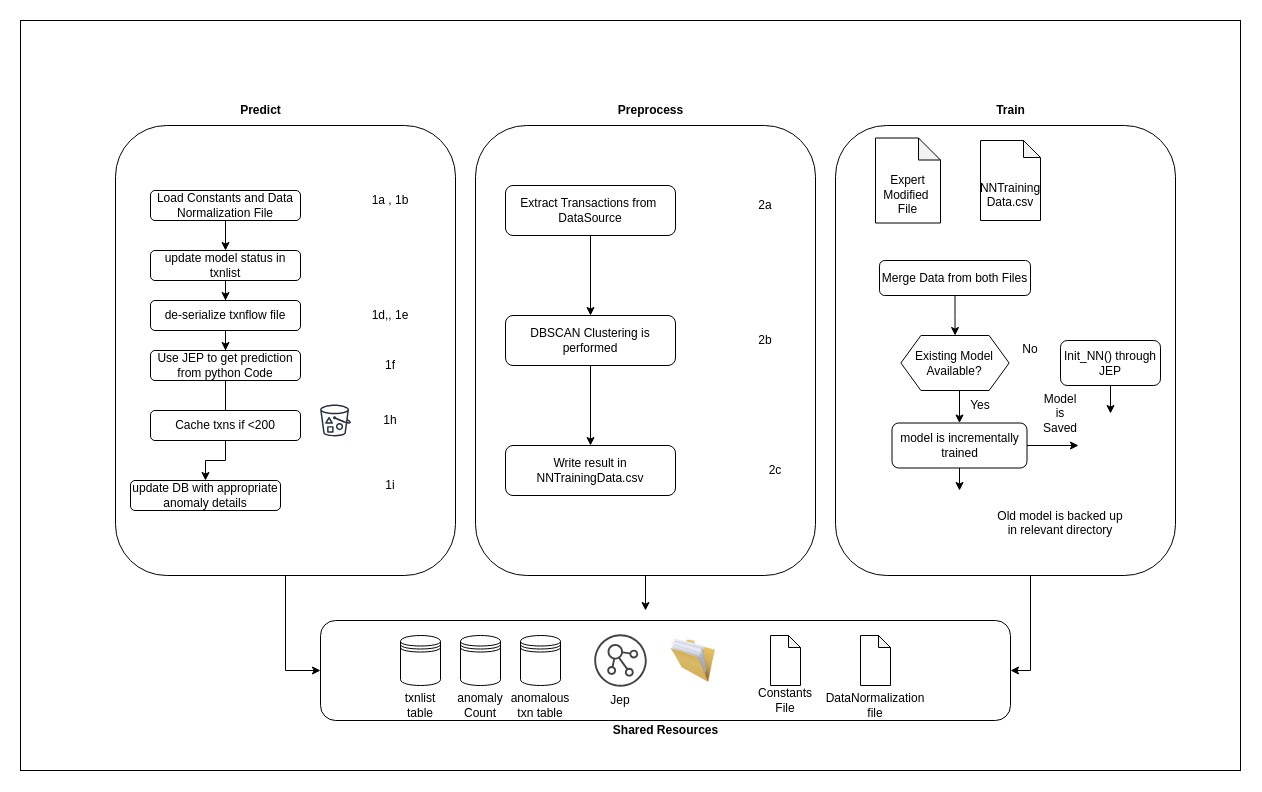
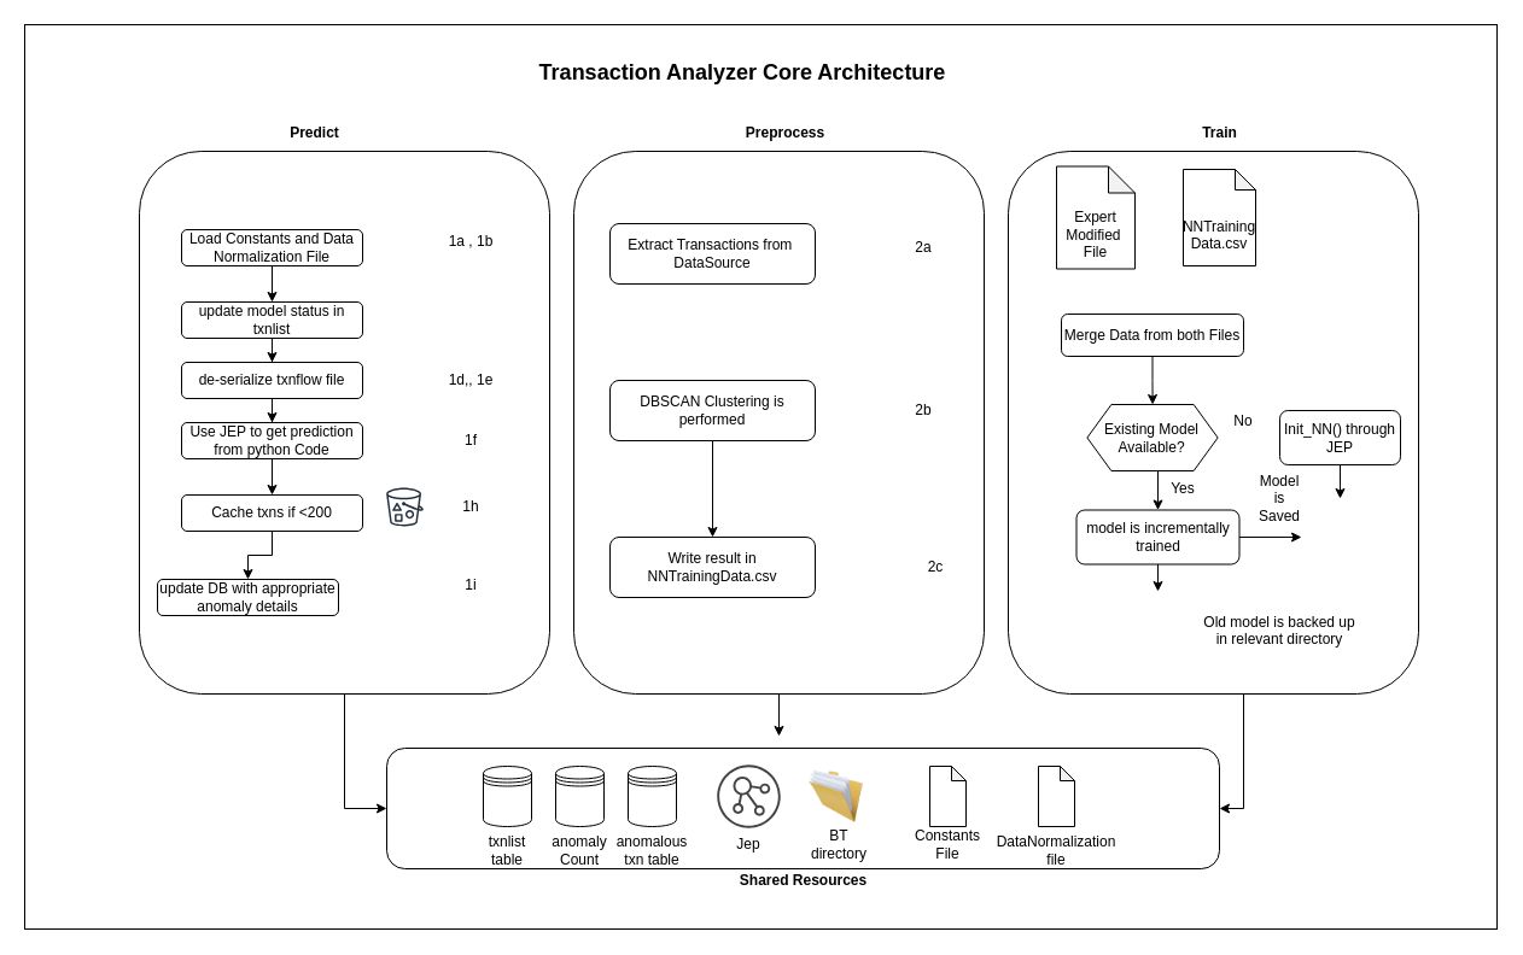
+ <mxCell id="79" value="&lt;b&gt;&lt;font style=&quot;font-size: 18px&quot;&gt;Transaction Analyzer Core Architecture&lt;/font&gt;&lt;/b&gt;" style="text;html=1;strokeColor=none;fillColor=none;align=center;verticalAlign=middle;whiteSpace=wrap;rounded=0;" vertex="1" parent="1"><mxGeometry x="380" y="50" width="470" height="20" as="geometry" /></mxCell>
- <mxCell id="48" value="" style="edgeStyle=orthogonalEdgeStyle;rounded=0;orthogonalLoop=1;jettySize=auto;html=1;" edge="1" parent="1" source="49" target="51"><mxGeometry relative="1" as="geometry" /></mxCell>
- <mxCell id="34" value="" style="edgeStyle=orthogonalEdgeStyle;rounded=0;orthogonalLoop=1;jettySize=auto;html=1;endArrow=none;" edge="1" parent="1" source="35" target="39"><mxGeometry relative="1" as="geometry" /></mxCell>
+ <mxCell id="34" value="" style="edgeStyle=orthogonalEdgeStyle;rounded=0;orthogonalLoop=1;jettySize=auto;html=1;" edge="1" parent="1" source="35" target="39"><mxGeometry relative="1" as="geometry" /></mxCell>
+ <mxCell id="24" value="BT directory" style="text;html=1;strokeColor=none;fillColor=none;align=center;verticalAlign=middle;whiteSpace=wrap;rounded=0;" vertex="1" parent="1"><mxGeometry x="675" y="690" width="40" height="20" as="geometry" /></mxCell>
